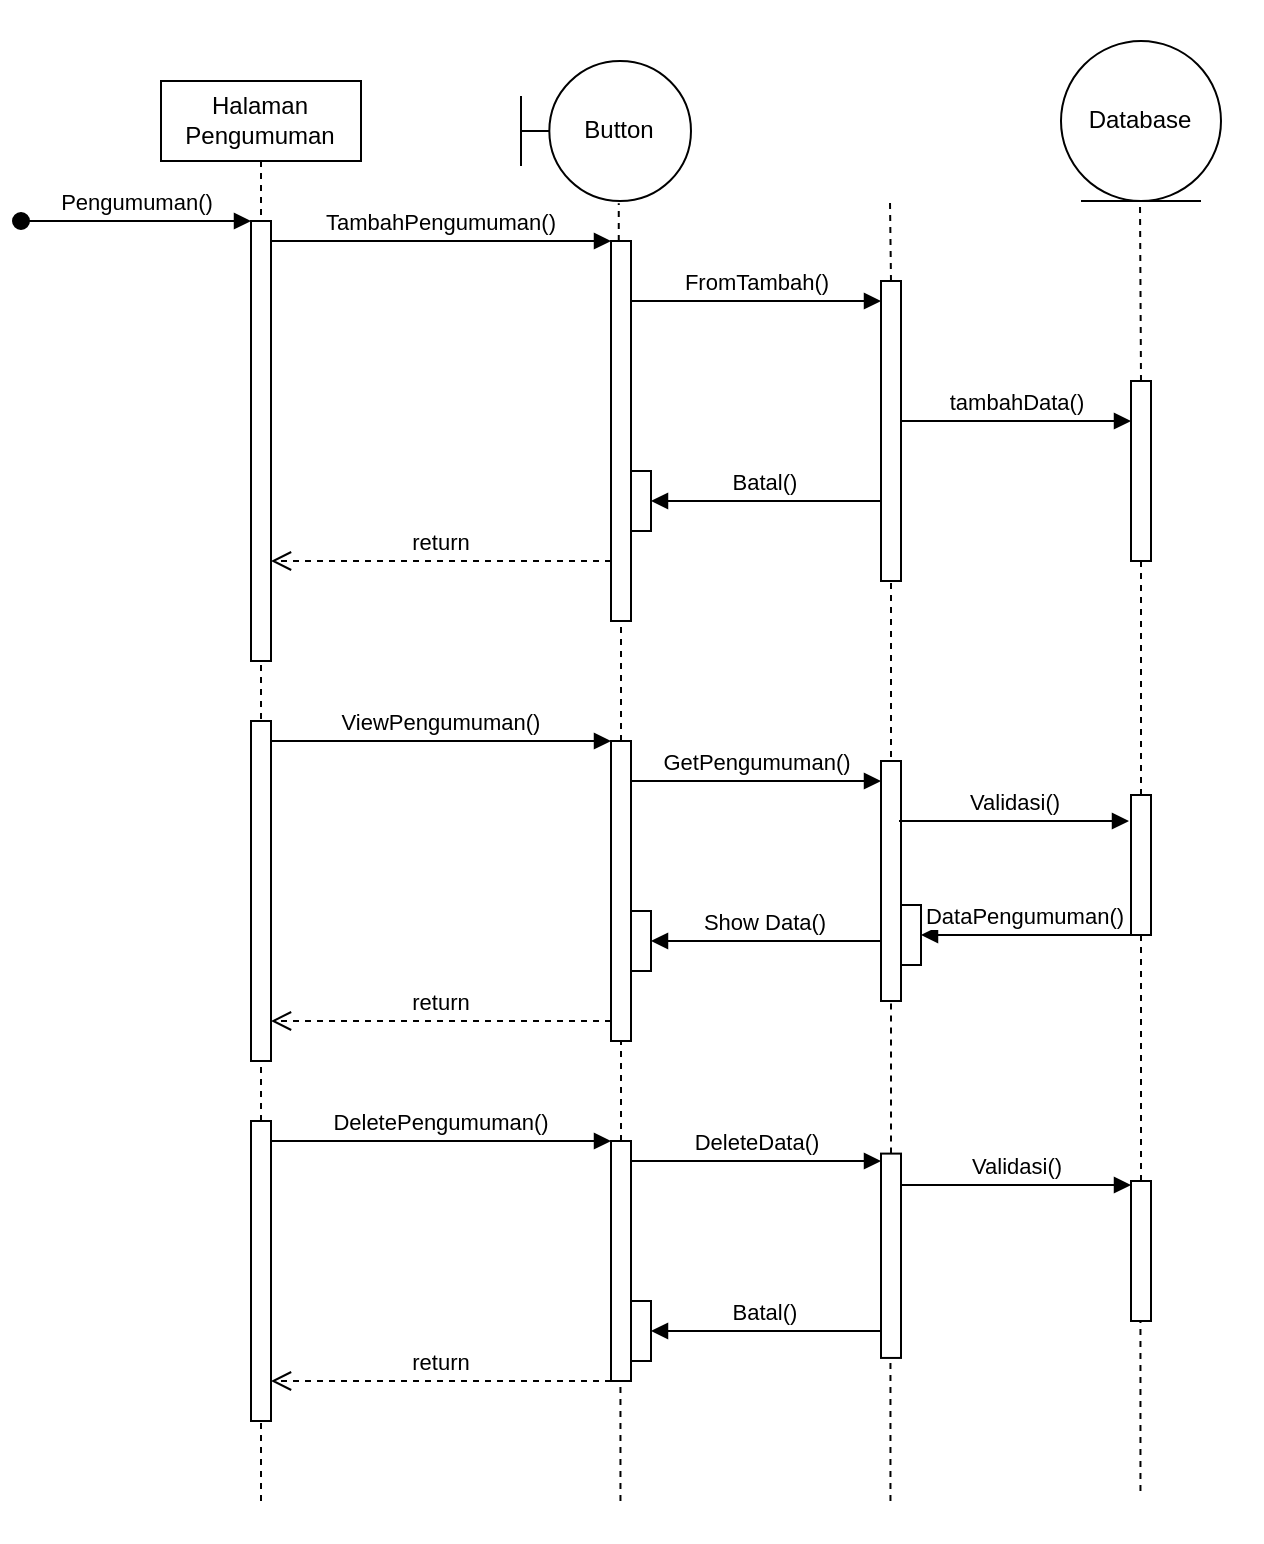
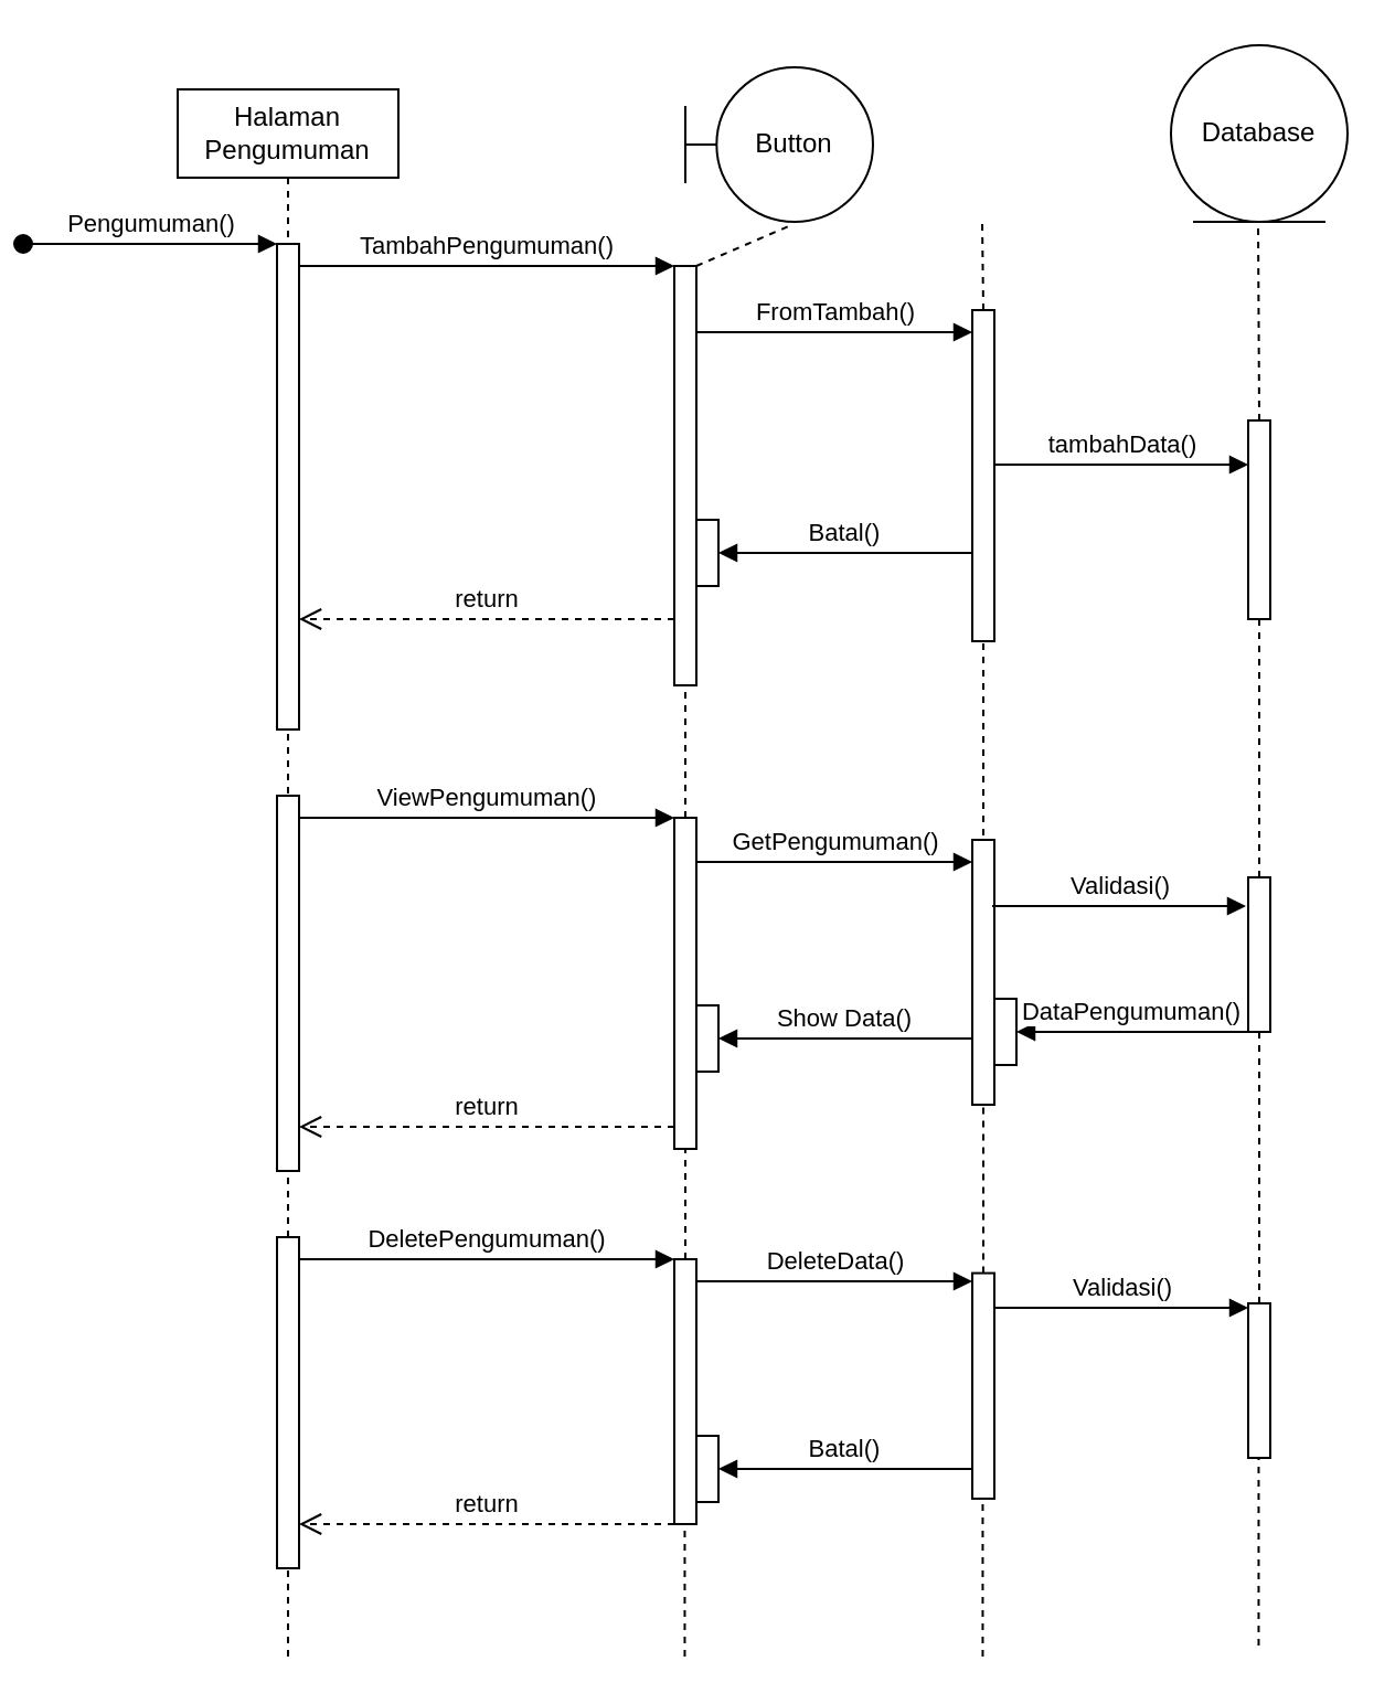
- <mxCell id="40" value="Button" style="shape=umlBoundary;whiteSpace=wrap;html=1;" vertex="1" parent="1"><mxGeometry x="200" y="30" width="85" height="70" as="geometry" /></mxCell>
+ <mxCell id="40" value="Button" style="shape=umlBoundary;whiteSpace=wrap;html=1;" vertex="1" parent="1"><mxGeometry x="250" y="30" width="85" height="70" as="geometry" /></mxCell>
